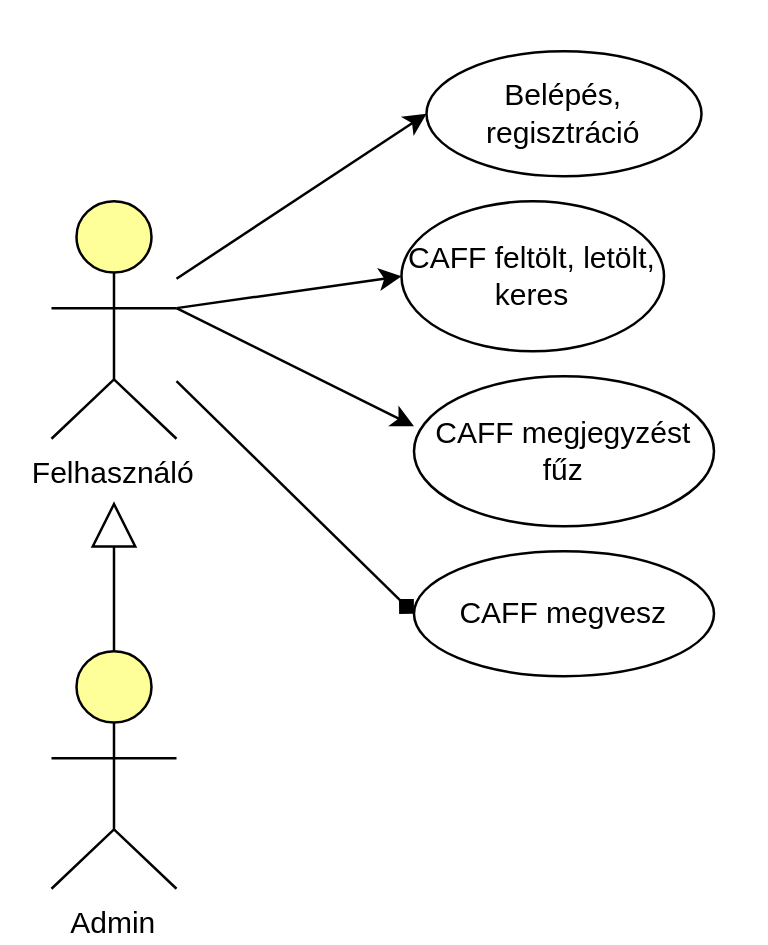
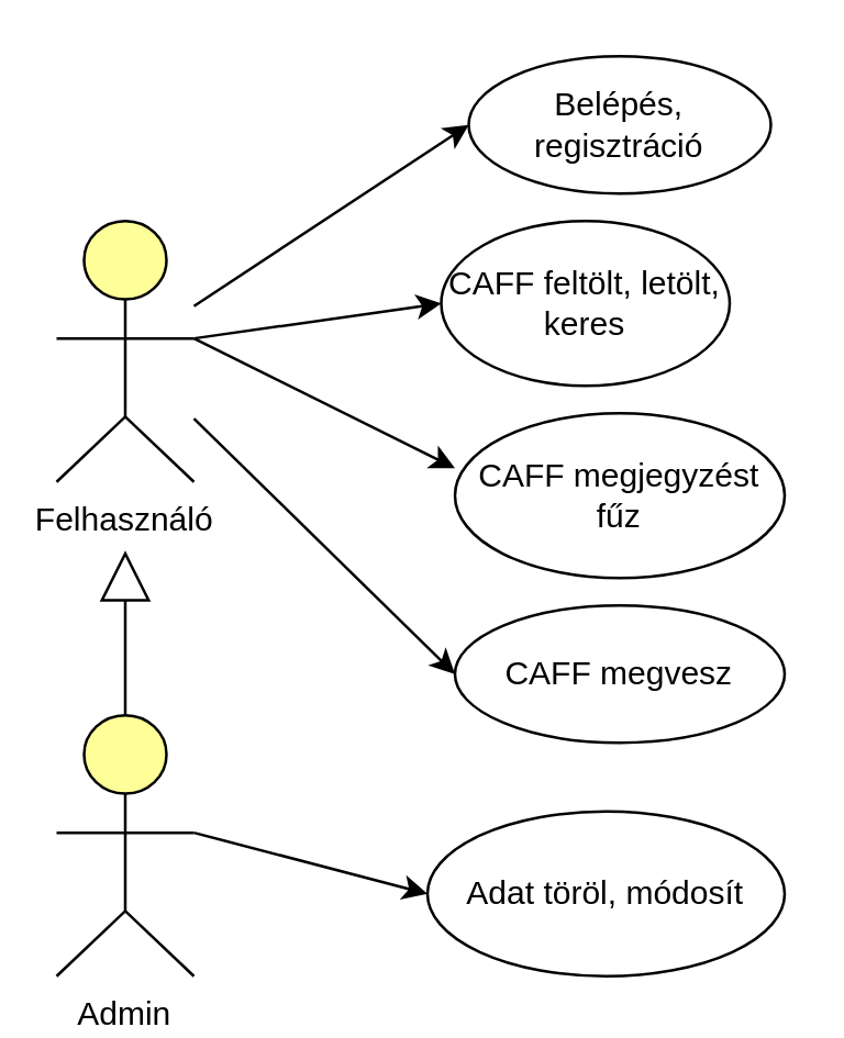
- <mxCell id="14" value="" style="endArrow=diamond;html=1;rounded=0;entryX=0;entryY=0.5;entryDx=0;entryDy=0;" parent="1" source="2" target="13" edge="1"><mxGeometry width="50" height="50" relative="1" as="geometry"><mxPoint x="80" y="132.75" as="sourcePoint" /><mxPoint x="175" y="179.98" as="targetPoint" /></mxGeometry></mxCell>
+ <mxCell id="14" value="" style="endArrow=classic;html=1;rounded=0;entryX=0;entryY=0.5;entryDx=0;entryDy=0;" parent="1" source="2" target="13" edge="1"><mxGeometry width="50" height="50" relative="1" as="geometry"><mxPoint x="80" y="132.75" as="sourcePoint" /><mxPoint x="175" y="179.98" as="targetPoint" /></mxGeometry></mxCell>
+ <mxCell id="10" value="" style="endArrow=classic;html=1;rounded=0;entryX=0;entryY=0.5;entryDx=0;entryDy=0;exitX=1;exitY=0.45;exitDx=0;exitDy=0;exitPerimeter=0;" parent="1" source="3" target="9" edge="1"><mxGeometry width="50" height="50" relative="1" as="geometry"><mxPoint x="80" y="132.75" as="sourcePoint" /><mxPoint x="190" y="180" as="targetPoint" /></mxGeometry></mxCell>
+ <mxCell id="9" value="Adat töröl, módosít" style="ellipse;whiteSpace=wrap;html=1;" parent="1" vertex="1"><mxGeometry x="155" y="295" width="130" height="60" as="geometry" /></mxCell>
